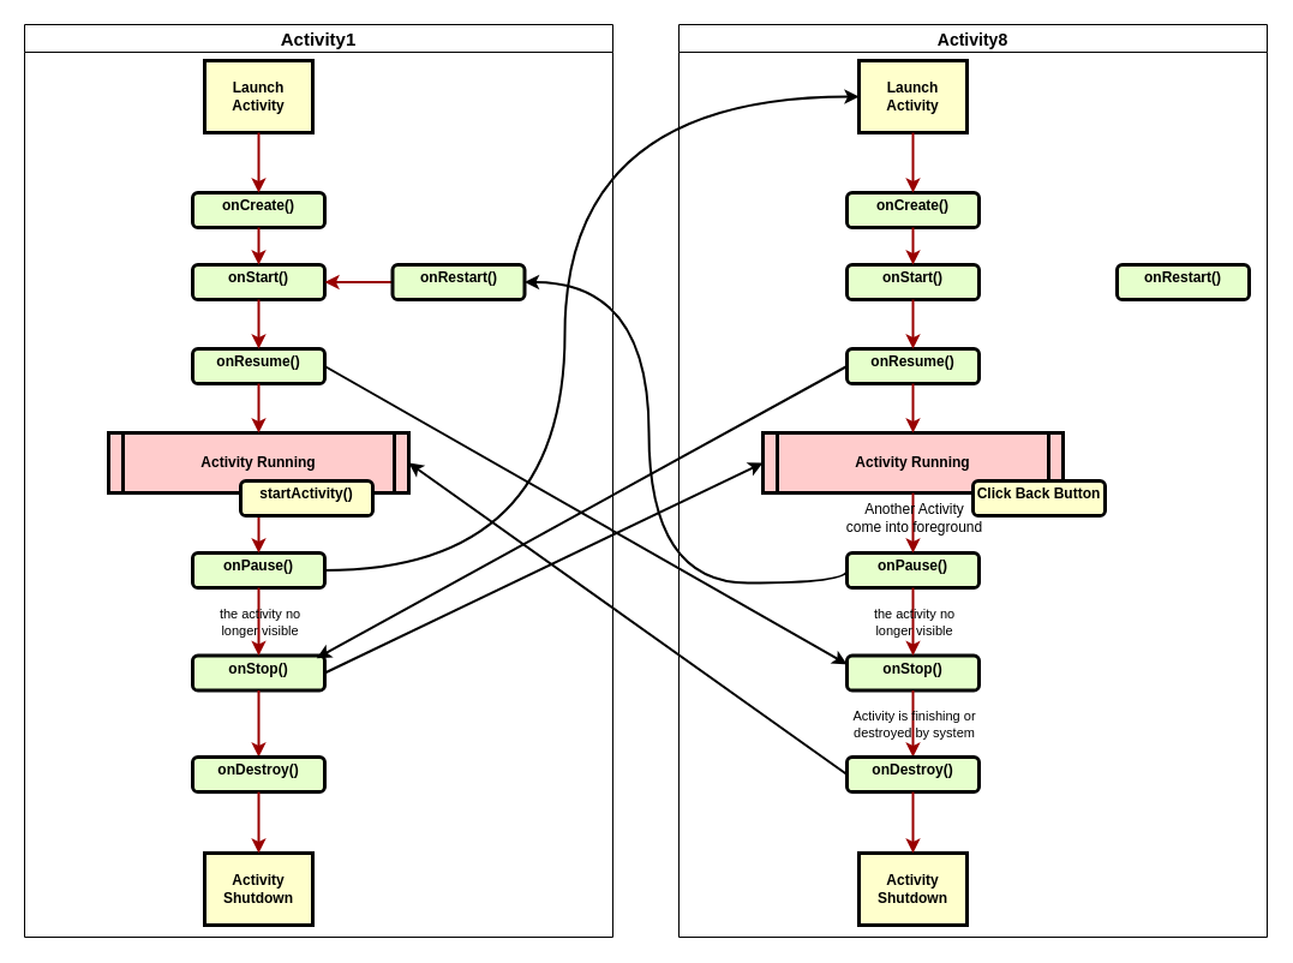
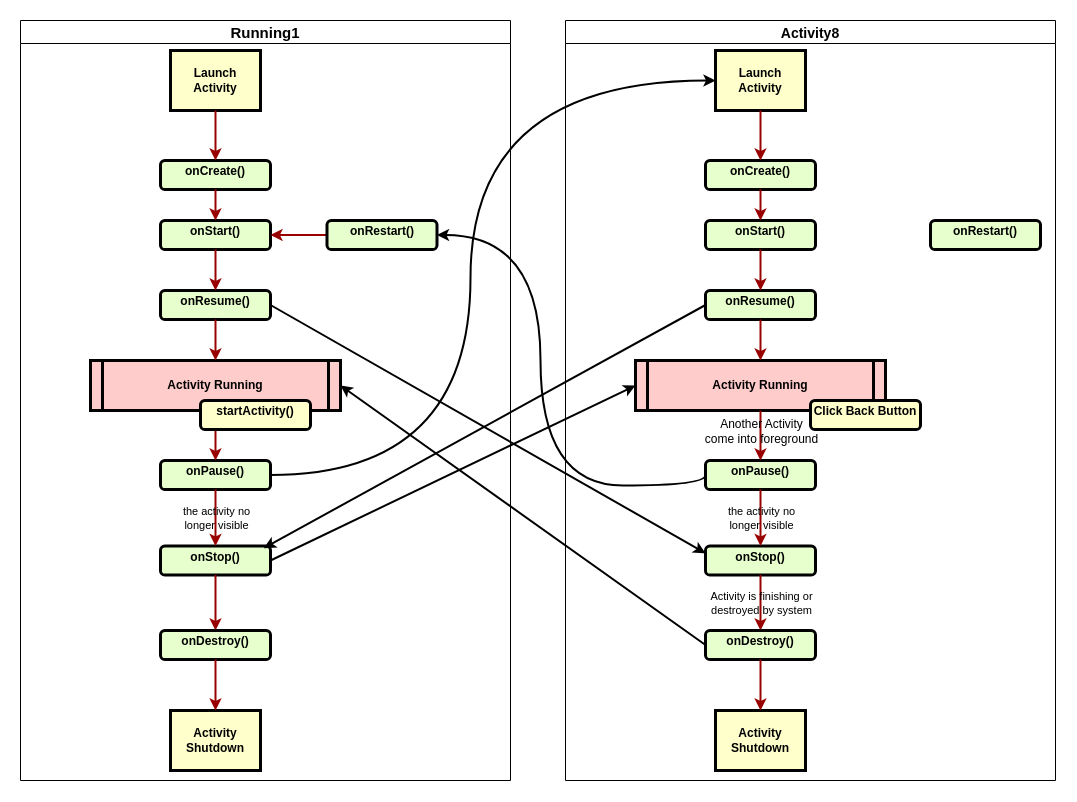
- <mxCell id="24" value="Activity1" style="swimlane;labelBackgroundColor=none;swimlaneFillColor=none;fontSize=15;" parent="1" vertex="1"><mxGeometry x="20" y="20" width="490" height="760" as="geometry" /></mxCell>
+ <mxCell id="24" value="Running1" style="swimlane;labelBackgroundColor=none;swimlaneFillColor=none;fontSize=15;" parent="1" vertex="1"><mxGeometry x="20" y="20" width="490" height="760" as="geometry" /></mxCell>
